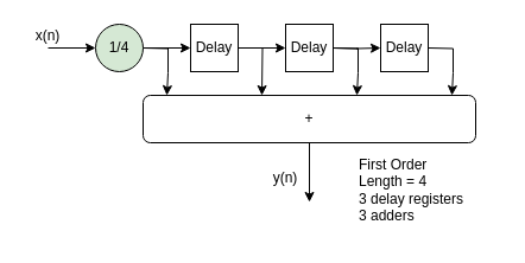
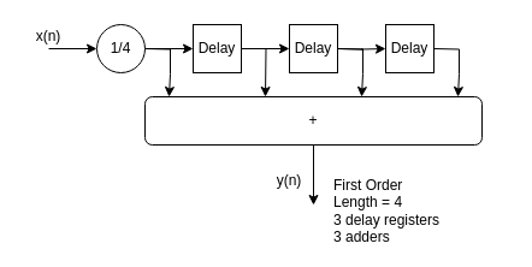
- <mxCell id="12" value="1/4" style="ellipse;whiteSpace=wrap;html=1;aspect=fixed;fillColor=#d5e8d4;" parent="1" vertex="1"><mxGeometry x="80" y="20" width="40" height="40" as="geometry" /></mxCell>
+ <mxCell id="12" value="1/4" style="ellipse;whiteSpace=wrap;html=1;aspect=fixed;" parent="1" vertex="1"><mxGeometry x="80" y="20" width="40" height="40" as="geometry" /></mxCell>
- <mxCell id="14" value="First Order&lt;br&gt;Length = 4&lt;br&gt;3 delay registers&lt;br&gt;3 adders" style="text;html=1;strokeColor=none;fillColor=none;align=left;verticalAlign=middle;whiteSpace=wrap;rounded=0;" parent="1" vertex="1"><mxGeometry x="300" y="120" width="120" height="80" as="geometry" /></mxCell>
+ <mxCell id="14" value="First Order&lt;br&gt;Length = 4&lt;br&gt;3 delay registers&lt;br&gt;3 adders" style="text;html=1;strokeColor=none;fillColor=none;align=left;verticalAlign=middle;whiteSpace=wrap;rounded=0;" parent="1" vertex="1"><mxGeometry x="275" y="135" width="120" height="80" as="geometry" /></mxCell>
